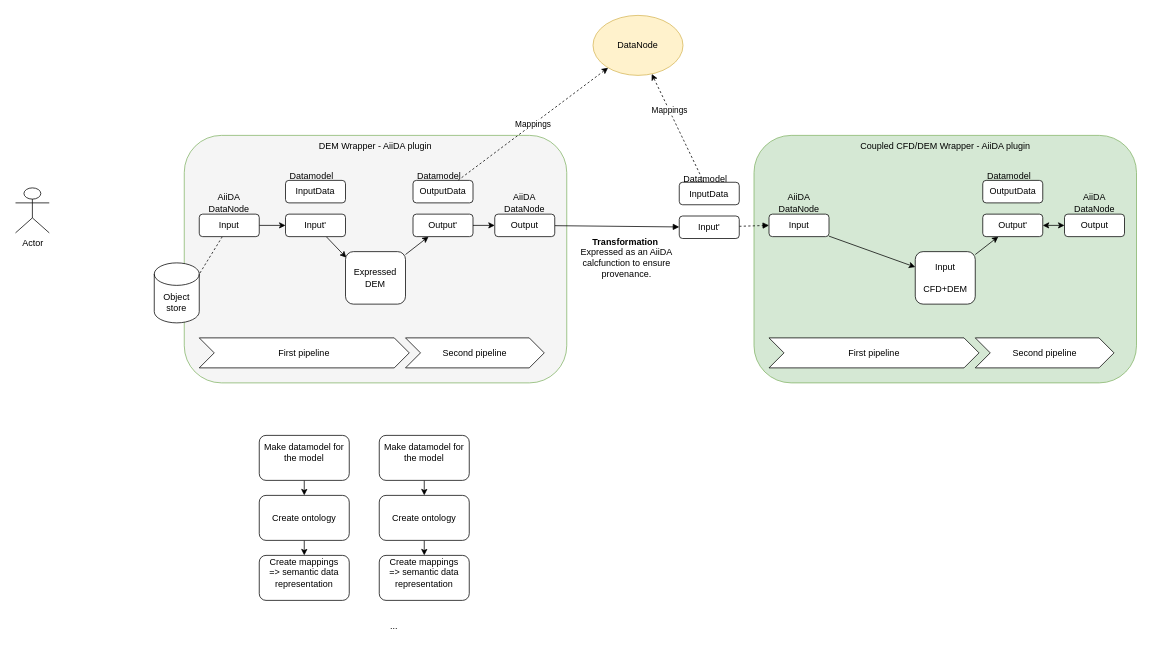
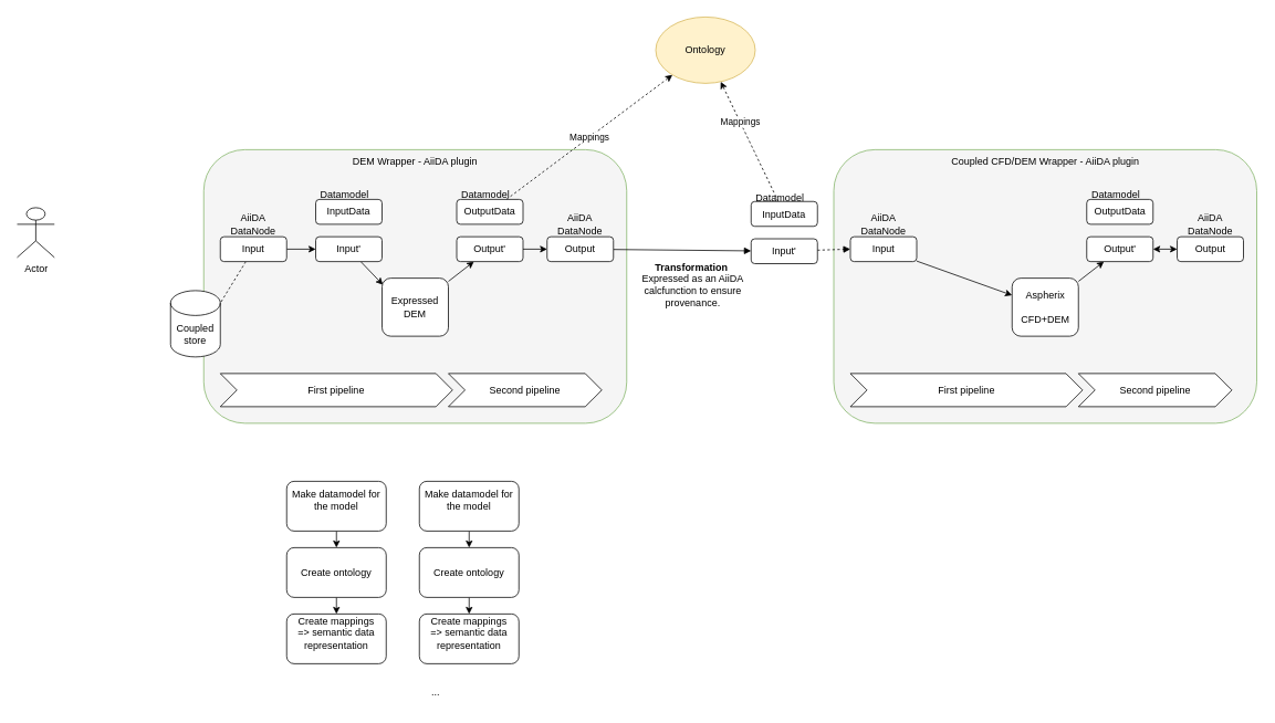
- <mxCell id="57" value="DataNode" style="ellipse;whiteSpace=wrap;html=1;fillColor=#fff2cc;strokeColor=#d6b656;" vertex="1" parent="1"><mxGeometry x="790" y="20" width="120" height="80" as="geometry" /></mxCell>
+ <mxCell id="57" value="Ontology" style="ellipse;whiteSpace=wrap;html=1;fillColor=#fff2cc;strokeColor=#d6b656;" vertex="1" parent="1"><mxGeometry x="790" y="20" width="120" height="80" as="geometry" /></mxCell>
- <mxCell id="36" value="Coupled CFD/DEM Wrapper - AiiDA plugin" style="rounded=1;whiteSpace=wrap;html=1;verticalAlign=top;fillColor=#d5e8d4;strokeColor=#82b366;" parent="1" vertex="1"><mxGeometry x="1004.67" y="180" width="510" height="330" as="geometry" /></mxCell>
+ <mxCell id="36" value="Coupled CFD/DEM Wrapper - AiiDA plugin" style="rounded=1;whiteSpace=wrap;html=1;verticalAlign=top;fillColor=#f5f5f5;strokeColor=#82b366;" parent="1" vertex="1"><mxGeometry x="1004.67" y="180" width="510" height="330" as="geometry" /></mxCell>
- <mxCell id="38" value="Input&lt;br&gt;&lt;br&gt;CFD+DEM" style="rounded=1;whiteSpace=wrap;html=1;" parent="1" vertex="1"><mxGeometry x="1219.67" y="335" width="80" height="70" as="geometry" /></mxCell>
+ <mxCell id="38" value="Aspherix&lt;br&gt;&lt;br&gt;CFD+DEM" style="rounded=1;whiteSpace=wrap;html=1;" parent="1" vertex="1"><mxGeometry x="1219.67" y="335" width="80" height="70" as="geometry" /></mxCell>
- <mxCell id="34" value="Object store" style="shape=cylinder3;whiteSpace=wrap;html=1;boundedLbl=1;backgroundOutline=1;size=15;" parent="1" vertex="1"><mxGeometry x="205" y="350" width="60" height="80" as="geometry" /></mxCell>
+ <mxCell id="34" value="Coupled store" style="shape=cylinder3;whiteSpace=wrap;html=1;boundedLbl=1;backgroundOutline=1;size=15;" parent="1" vertex="1"><mxGeometry x="205" y="350" width="60" height="80" as="geometry" /></mxCell>
